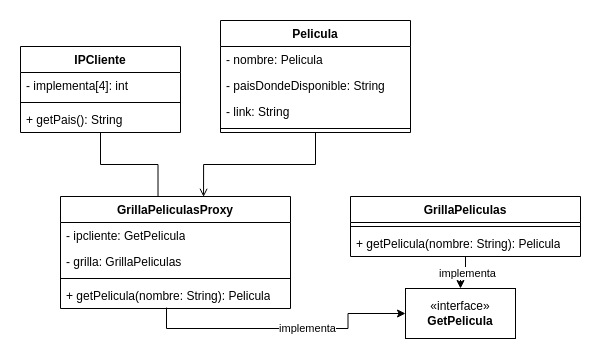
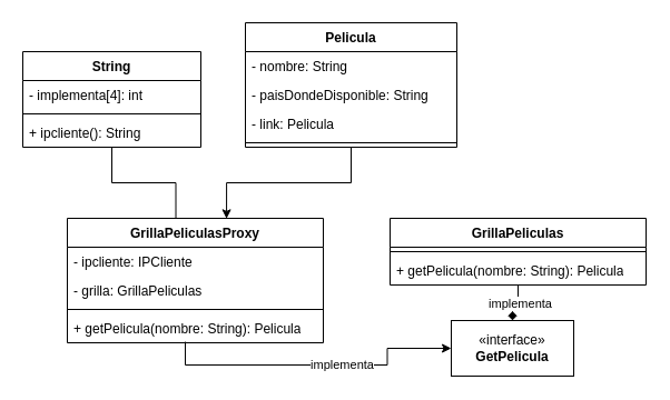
- <mxCell id="8" value="IPCliente" style="swimlane;fontStyle=1;align=center;verticalAlign=top;childLayout=stackLayout;horizontal=1;startSize=26;horizontalStack=0;resizeParent=1;resizeParentMax=0;resizeLast=0;collapsible=1;marginBottom=0;whiteSpace=wrap;html=1;" vertex="1" parent="1"><mxGeometry x="20" y="46" width="160" height="86" as="geometry" /></mxCell>
+ <mxCell id="8" value="String" style="swimlane;fontStyle=1;align=center;verticalAlign=top;childLayout=stackLayout;horizontal=1;startSize=26;horizontalStack=0;resizeParent=1;resizeParentMax=0;resizeLast=0;collapsible=1;marginBottom=0;whiteSpace=wrap;html=1;" vertex="1" parent="1"><mxGeometry x="20" y="46" width="160" height="86" as="geometry" /></mxCell>
- <mxCell id="3" value="- nombre: Pelicula" style="text;strokeColor=none;fillColor=none;align=left;verticalAlign=top;spacingLeft=4;spacingRight=4;overflow=hidden;rotatable=0;points=[[0,0.5],[1,0.5]];portConstraint=eastwest;whiteSpace=wrap;html=1;" vertex="1" parent="2"><mxGeometry y="26" width="190" height="26" as="geometry" /></mxCell>
+ <mxCell id="3" value="- nombre: String" style="text;strokeColor=none;fillColor=none;align=left;verticalAlign=top;spacingLeft=4;spacingRight=4;overflow=hidden;rotatable=0;points=[[0,0.5],[1,0.5]];portConstraint=eastwest;whiteSpace=wrap;html=1;" vertex="1" parent="2"><mxGeometry y="26" width="190" height="26" as="geometry" /></mxCell>
- <mxCell id="5" value="- link: String" style="text;strokeColor=none;fillColor=none;align=left;verticalAlign=top;spacingLeft=4;spacingRight=4;overflow=hidden;rotatable=0;points=[[0,0.5],[1,0.5]];portConstraint=eastwest;whiteSpace=wrap;html=1;" vertex="1" parent="2"><mxGeometry y="78" width="190" height="26" as="geometry" /></mxCell>
+ <mxCell id="5" value="- link: Pelicula" style="text;strokeColor=none;fillColor=none;align=left;verticalAlign=top;spacingLeft=4;spacingRight=4;overflow=hidden;rotatable=0;points=[[0,0.5],[1,0.5]];portConstraint=eastwest;whiteSpace=wrap;html=1;" vertex="1" parent="2"><mxGeometry y="78" width="190" height="26" as="geometry" /></mxCell>
- <mxCell id="11" value="+ getPais(): String" style="text;strokeColor=none;fillColor=none;align=left;verticalAlign=top;spacingLeft=4;spacingRight=4;overflow=hidden;rotatable=0;points=[[0,0.5],[1,0.5]];portConstraint=eastwest;whiteSpace=wrap;html=1;" vertex="1" parent="8"><mxGeometry y="60" width="160" height="26" as="geometry" /></mxCell>
+ <mxCell id="11" value="+ ipcliente(): String" style="text;strokeColor=none;fillColor=none;align=left;verticalAlign=top;spacingLeft=4;spacingRight=4;overflow=hidden;rotatable=0;points=[[0,0.5],[1,0.5]];portConstraint=eastwest;whiteSpace=wrap;html=1;" vertex="1" parent="8"><mxGeometry y="60" width="160" height="26" as="geometry" /></mxCell>
- <mxCell id="25" style="edgeStyle=orthogonalEdgeStyle;rounded=0;orthogonalLoop=1;jettySize=auto;html=1;entryX=0.622;entryY=0.003;entryDx=0;entryDy=0;entryPerimeter=0;exitX=0.5;exitY=1;exitDx=0;exitDy=0;endArrow=open;" edge="1" parent="1" source="2" target="15"><mxGeometry relative="1" as="geometry" /></mxCell>
+ <mxCell id="25" style="edgeStyle=orthogonalEdgeStyle;rounded=0;orthogonalLoop=1;jettySize=auto;html=1;entryX=0.622;entryY=0.003;entryDx=0;entryDy=0;entryPerimeter=0;exitX=0.5;exitY=1;exitDx=0;exitDy=0;" edge="1" parent="1" source="2" target="15"><mxGeometry relative="1" as="geometry" /></mxCell>
- <mxCell id="16" value="- ipcliente: GetPelicula" style="text;strokeColor=none;fillColor=none;align=left;verticalAlign=top;spacingLeft=4;spacingRight=4;overflow=hidden;rotatable=0;points=[[0,0.5],[1,0.5]];portConstraint=eastwest;whiteSpace=wrap;html=1;" vertex="1" parent="15"><mxGeometry y="26" width="230" height="26" as="geometry" /></mxCell>
+ <mxCell id="16" value="- ipcliente: IPCliente" style="text;strokeColor=none;fillColor=none;align=left;verticalAlign=top;spacingLeft=4;spacingRight=4;overflow=hidden;rotatable=0;points=[[0,0.5],[1,0.5]];portConstraint=eastwest;whiteSpace=wrap;html=1;" vertex="1" parent="15"><mxGeometry y="26" width="230" height="26" as="geometry" /></mxCell>
- <mxCell id="20" style="edgeStyle=orthogonalEdgeStyle;rounded=0;orthogonalLoop=1;jettySize=auto;html=1;entryX=0.5;entryY=0;entryDx=0;entryDy=0;" edge="1" parent="1" source="22" target="12"><mxGeometry relative="1" as="geometry" /></mxCell>
+ <mxCell id="20" style="edgeStyle=orthogonalEdgeStyle;rounded=0;orthogonalLoop=1;jettySize=auto;html=1;entryX=0.5;entryY=0;entryDx=0;entryDy=0;endArrow=diamond;" edge="1" parent="1" source="22" target="12"><mxGeometry relative="1" as="geometry" /></mxCell>
